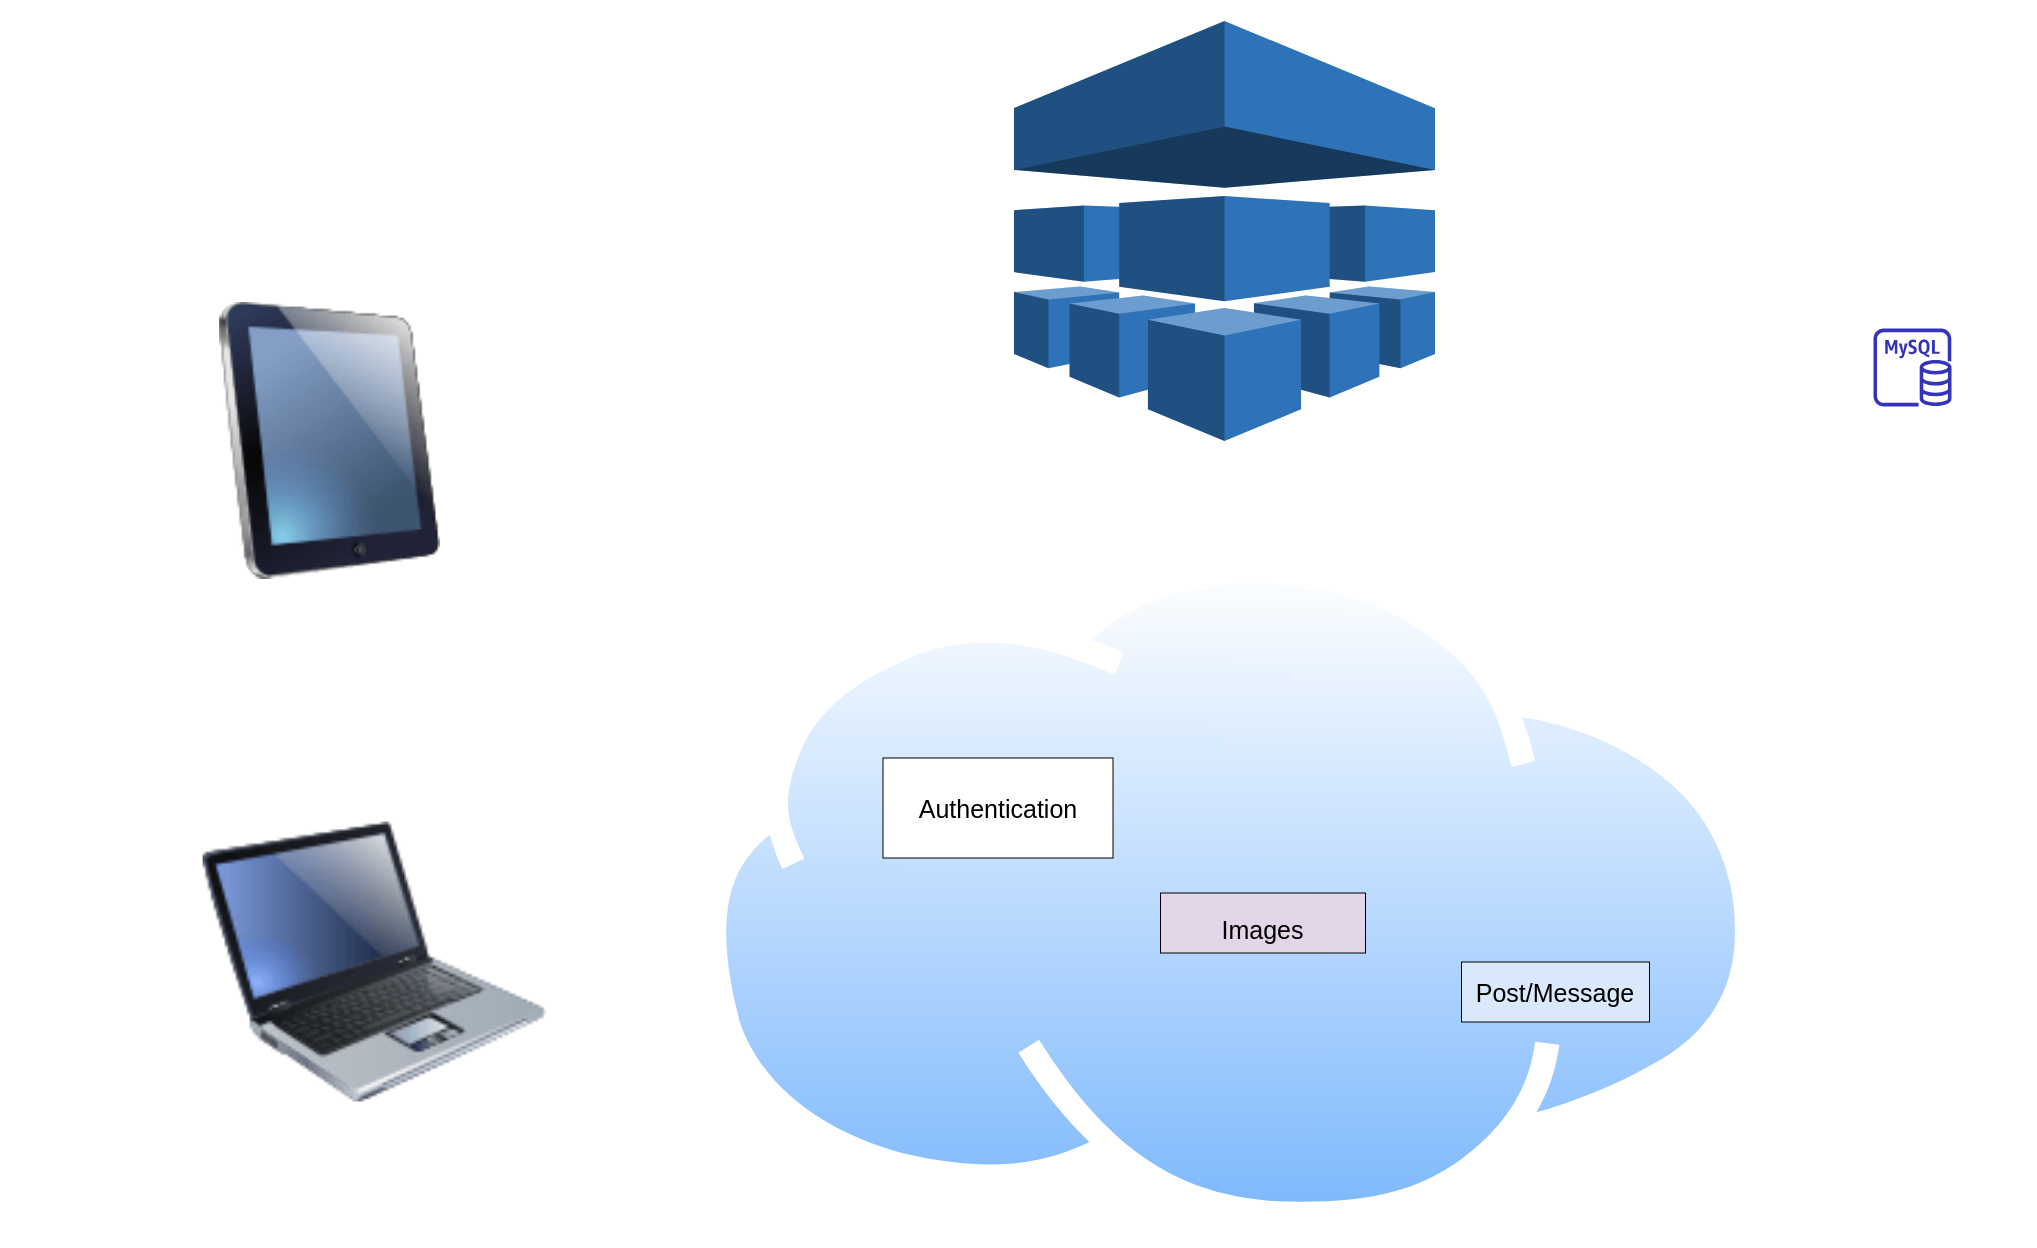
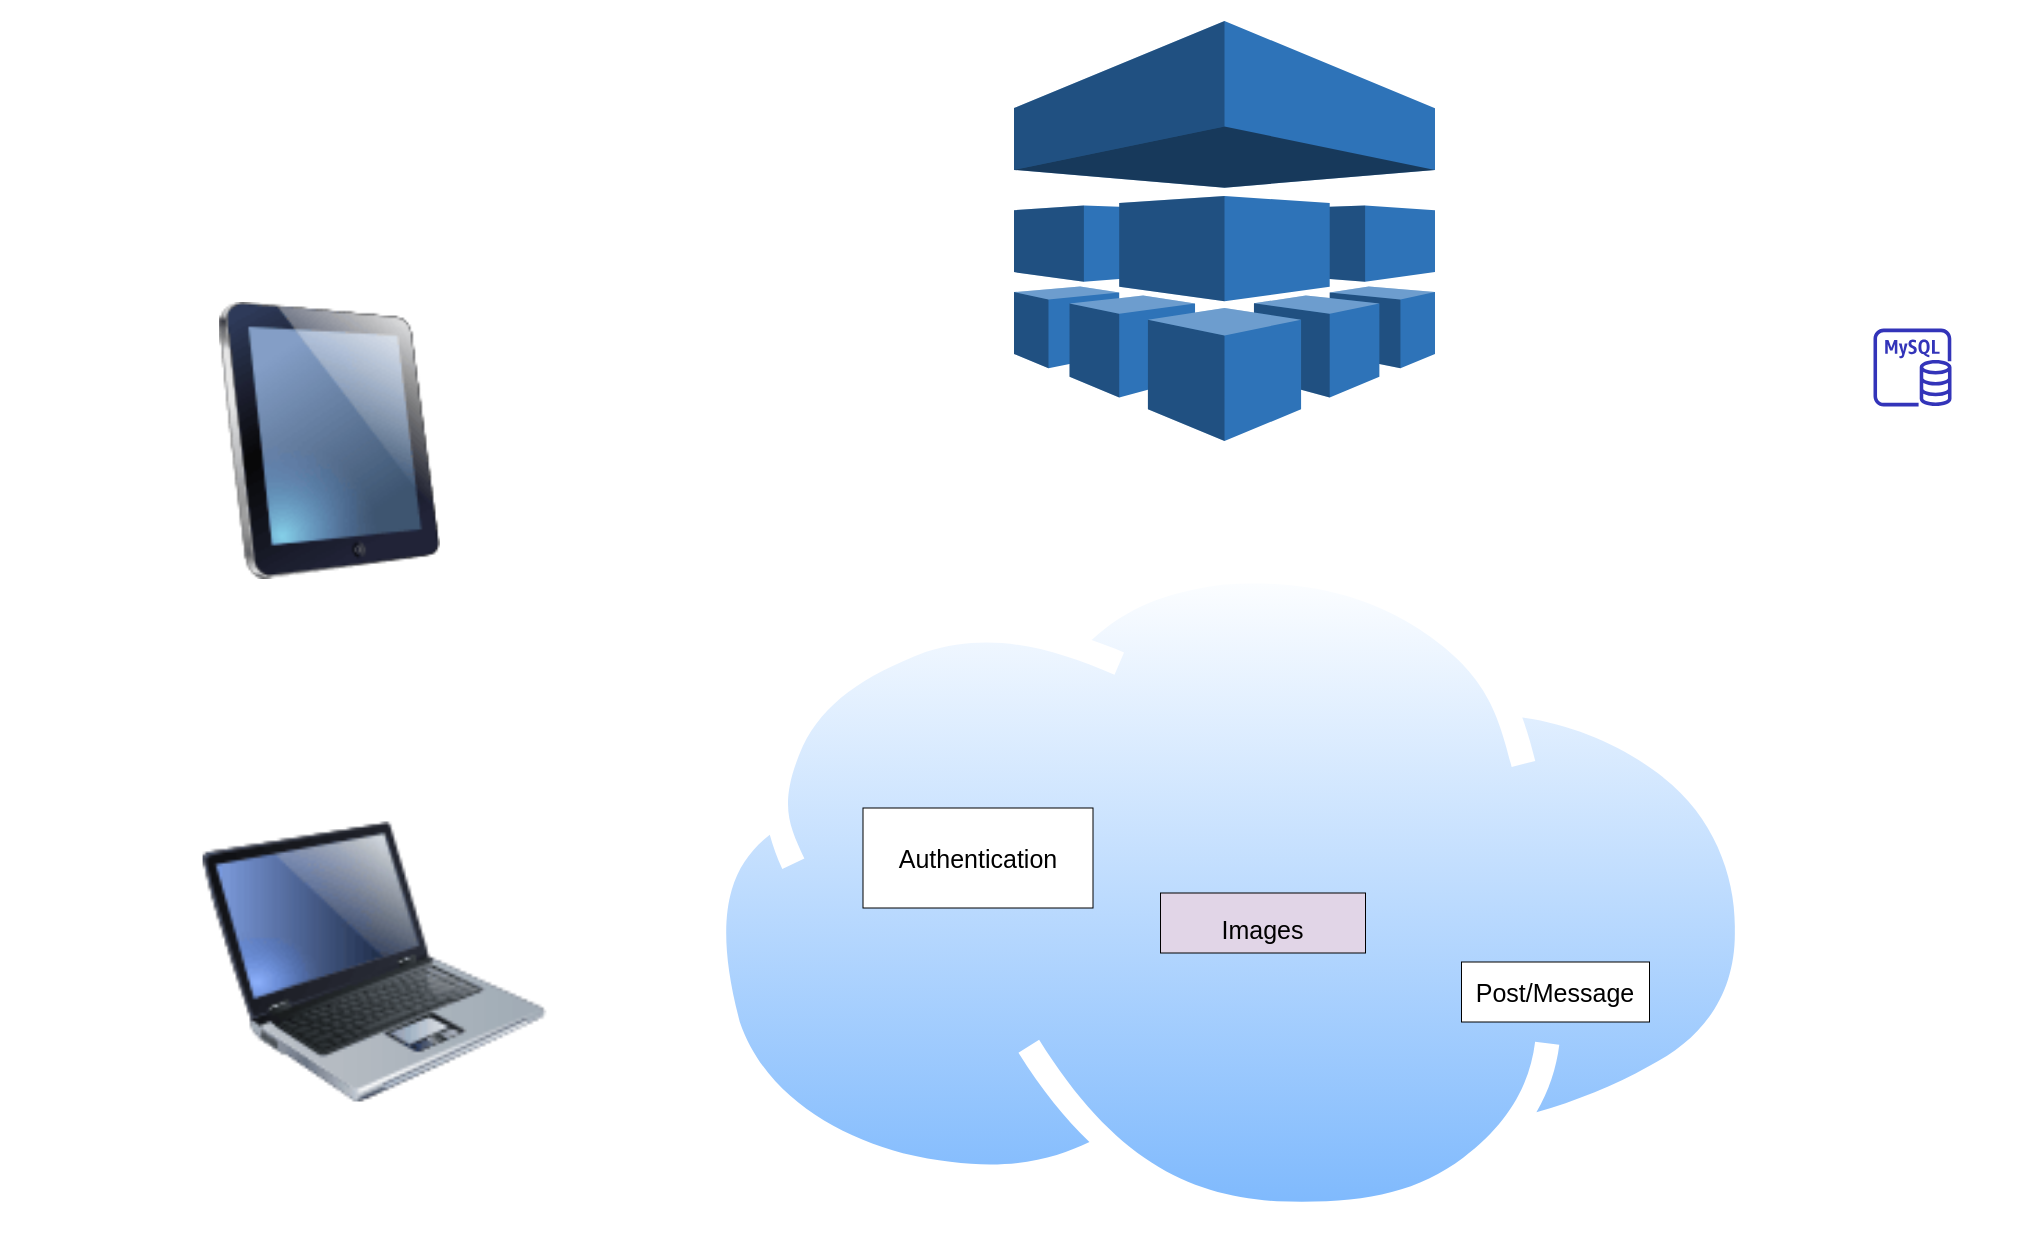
- <mxCell id="3" value="Authentication" style="rounded=0;whiteSpace=wrap;html=1;fontSize=25;" vertex="1" parent="1"><mxGeometry x="882.5" y="757.5" width="230" height="100" as="geometry" /></mxCell>
+ <mxCell id="3" value="Authentication" style="rounded=0;whiteSpace=wrap;html=1;fontSize=25;" vertex="1" parent="1"><mxGeometry x="862.5" y="807.5" width="230" height="100" as="geometry" /></mxCell>
- <mxCell id="5" value="&lt;font style=&quot;font-size: 25px&quot;&gt;Post/Message&lt;/font&gt;" style="rounded=0;whiteSpace=wrap;html=1;fillColor=#dae8fc;" vertex="1" parent="1"><mxGeometry x="1461" y="961.5" width="188" height="60" as="geometry" /></mxCell>
+ <mxCell id="5" value="&lt;font style=&quot;font-size: 25px&quot;&gt;Post/Message&lt;/font&gt;" style="rounded=0;whiteSpace=wrap;html=1;" vertex="1" parent="1"><mxGeometry x="1461" y="961.5" width="188" height="60" as="geometry" /></mxCell>
